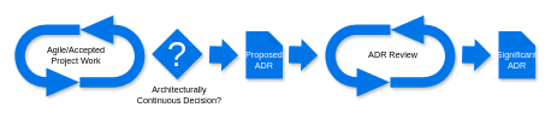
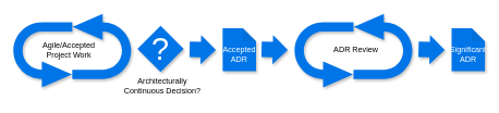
- <mxCell id="10" value="&lt;br&gt;Proposed&lt;br&gt;ADR" style="shape=note;whiteSpace=wrap;html=1;backgroundOutline=1;darkOpacity=0.05;fontSize=12;size=20;fillColor=#0075E8;shadow=1;fontColor=#FFFFFF;strokeColor=none;" parent="1" vertex="1"><mxGeometry x="340" y="42.63" width="51" height="65.75" as="geometry" /></mxCell>
+ <mxCell id="10" value="&lt;br&gt;Accepted&lt;br&gt;ADR" style="shape=note;whiteSpace=wrap;html=1;backgroundOutline=1;darkOpacity=0.05;fontSize=12;size=20;fillColor=#0075E8;shadow=1;fontColor=#FFFFFF;strokeColor=none;" parent="1" vertex="1"><mxGeometry x="340" y="42.63" width="51" height="65.75" as="geometry" /></mxCell>
